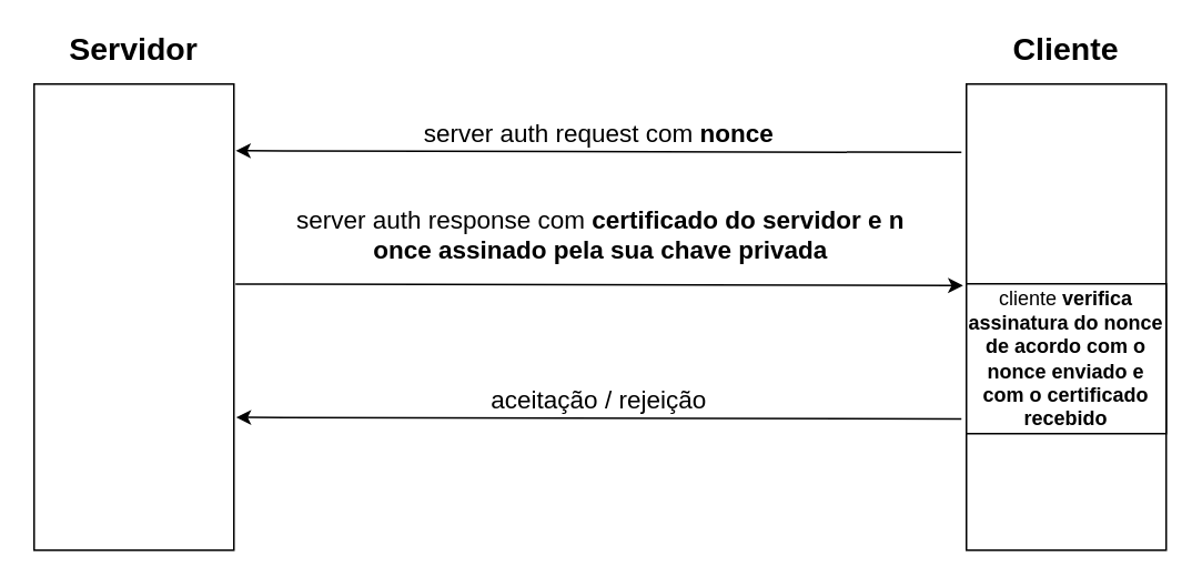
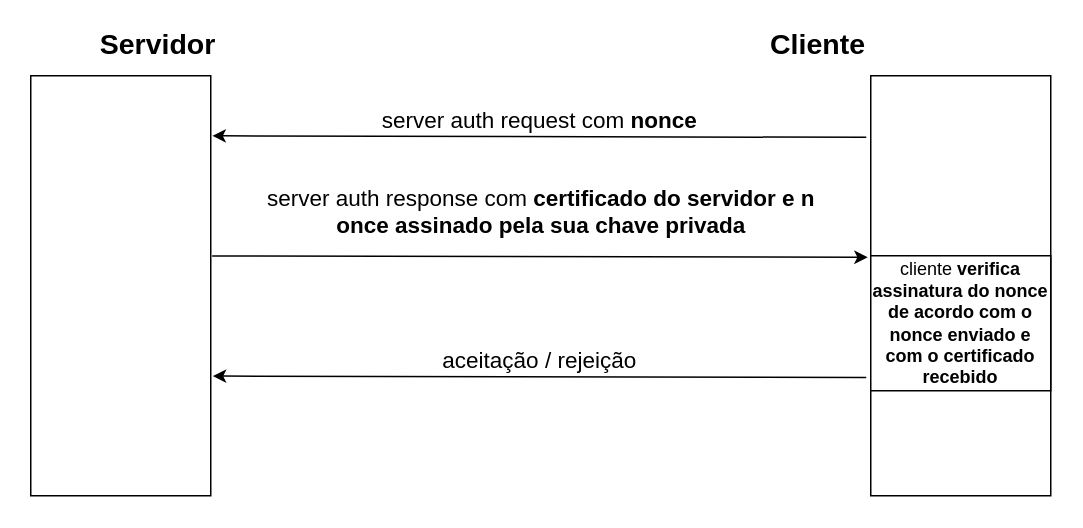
- <mxCell id="4" value="&lt;font style=&quot;font-size: 19px&quot;&gt;&lt;b&gt;Servidor&lt;/b&gt;&lt;/font&gt;" style="text;html=1;strokeColor=none;fillColor=none;align=center;verticalAlign=middle;whiteSpace=wrap;rounded=0;" parent="1" vertex="1"><mxGeometry x="40" y="20" width="80" height="20" as="geometry" /></mxCell>
+ <mxCell id="4" value="&lt;font style=&quot;font-size: 19px&quot;&gt;&lt;b&gt;Servidor&lt;/b&gt;&lt;/font&gt;" style="text;html=1;strokeColor=none;fillColor=none;align=center;verticalAlign=middle;whiteSpace=wrap;rounded=0;" parent="1" vertex="1"><mxGeometry x="65" y="20" width="80" height="20" as="geometry" /></mxCell>
- <mxCell id="5" value="&lt;b&gt;&lt;font style=&quot;font-size: 19px&quot;&gt;Cliente&lt;/font&gt;&lt;/b&gt;" style="text;html=1;strokeColor=none;fillColor=none;align=center;verticalAlign=middle;whiteSpace=wrap;rounded=0;" parent="1" vertex="1"><mxGeometry x="605" y="20" width="70" height="20" as="geometry" /></mxCell>
+ <mxCell id="5" value="&lt;b&gt;&lt;font style=&quot;font-size: 19px&quot;&gt;Cliente&lt;/font&gt;&lt;/b&gt;" style="text;html=1;strokeColor=none;fillColor=none;align=center;verticalAlign=middle;whiteSpace=wrap;rounded=0;" parent="1" vertex="1"><mxGeometry x="510" y="20" width="70" height="20" as="geometry" /></mxCell>
